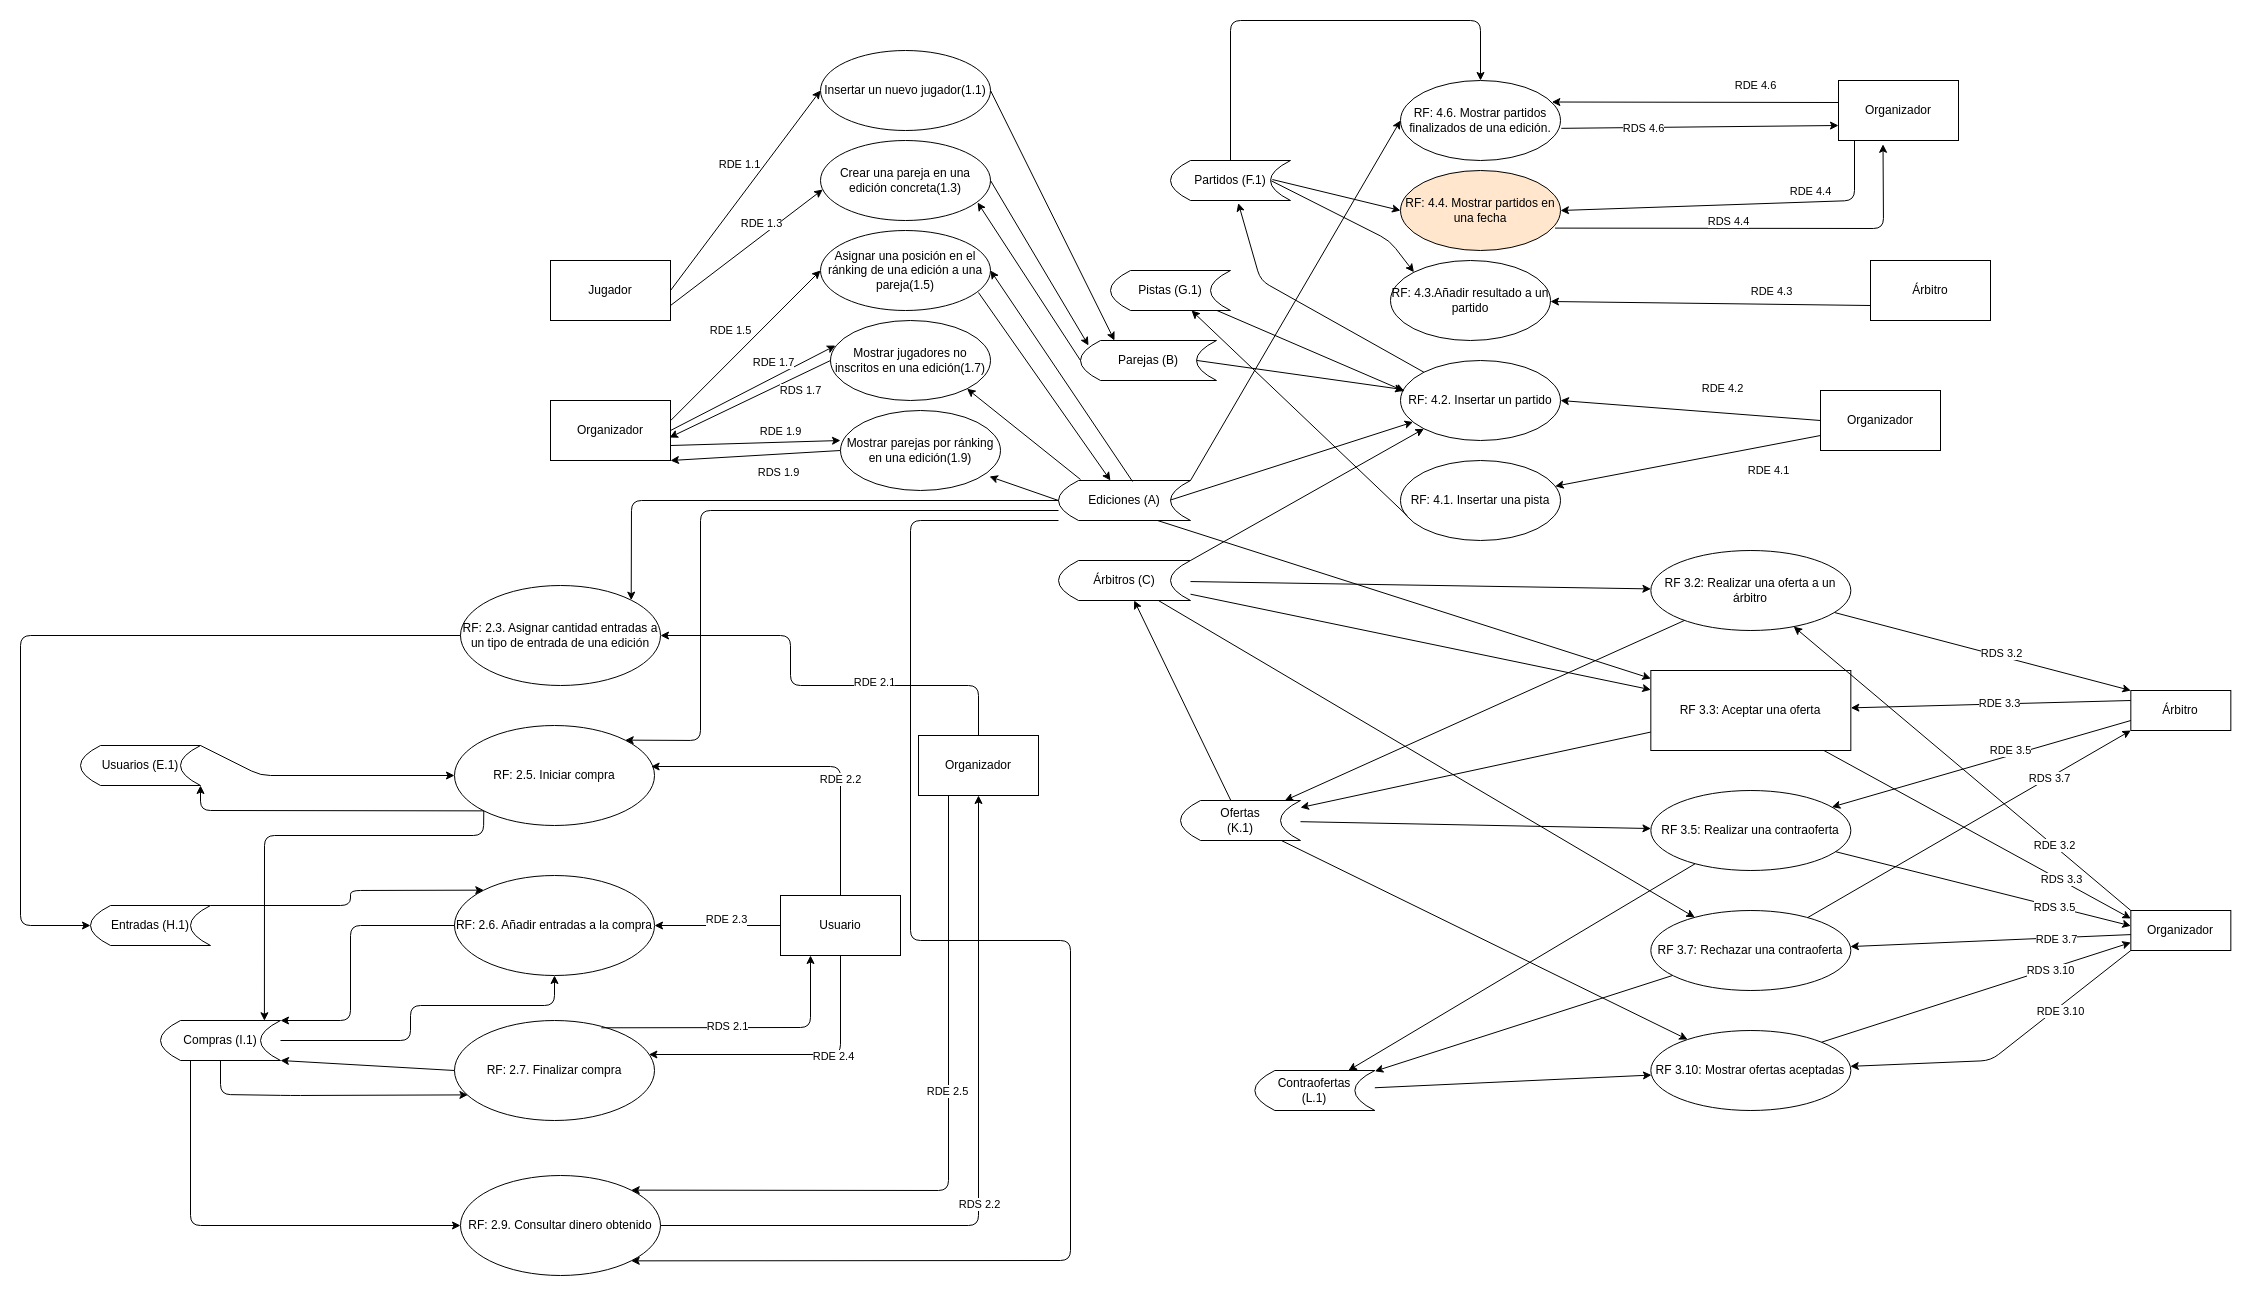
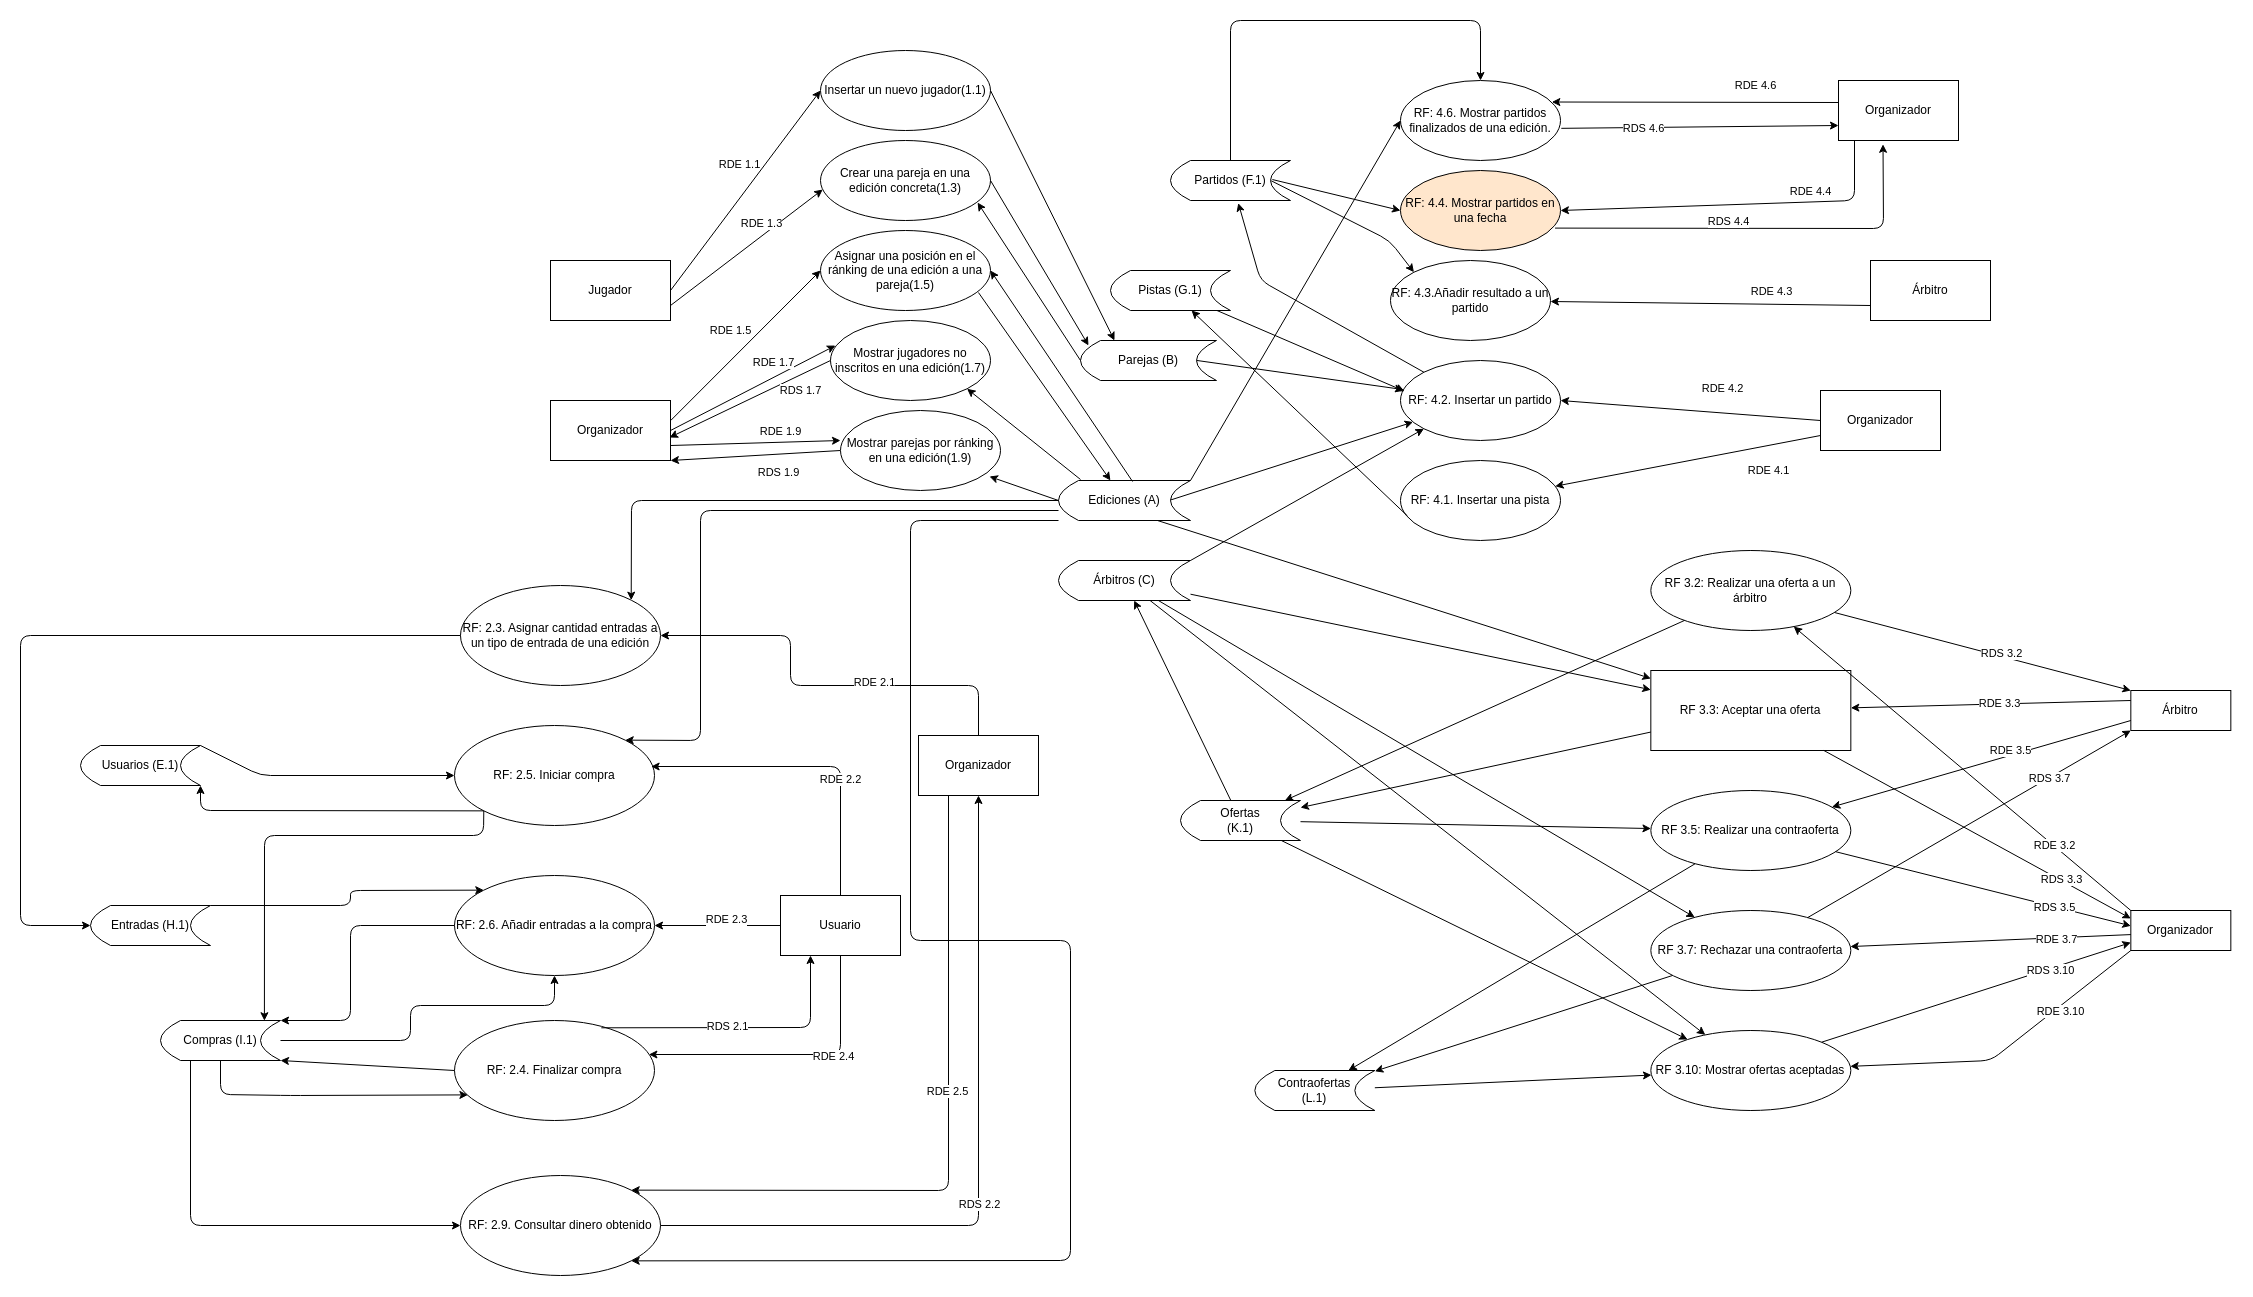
- <mxCell id="15" value="" style="endArrow=classic;html=1;" parent="1" source="7" target="23" edge="1"><mxGeometry width="50" height="50" relative="1" as="geometry"><mxPoint x="1230.002" y="589.76" as="sourcePoint" /><mxPoint x="1380.33" y="640" as="targetPoint" /></mxGeometry></mxCell>
+ <mxCell id="15" value="" style="endArrow=classic;html=1;" parent="1" source="7" target="24" edge="1"><mxGeometry width="50" height="50" relative="1" as="geometry"><mxPoint x="1230.002" y="589.76" as="sourcePoint" /><mxPoint x="1380.33" y="640" as="targetPoint" /></mxGeometry></mxCell>
- <mxCell id="56" value="RF: 2.7. Finalizar compra" style="ellipse;whiteSpace=wrap;html=1;" parent="1" vertex="1"><mxGeometry x="454" y="1020" width="200" height="100" as="geometry" /></mxCell>
+ <mxCell id="56" value="RF: 2.4. Finalizar compra" style="ellipse;whiteSpace=wrap;html=1;" parent="1" vertex="1"><mxGeometry x="454" y="1020" width="200" height="100" as="geometry" /></mxCell>
